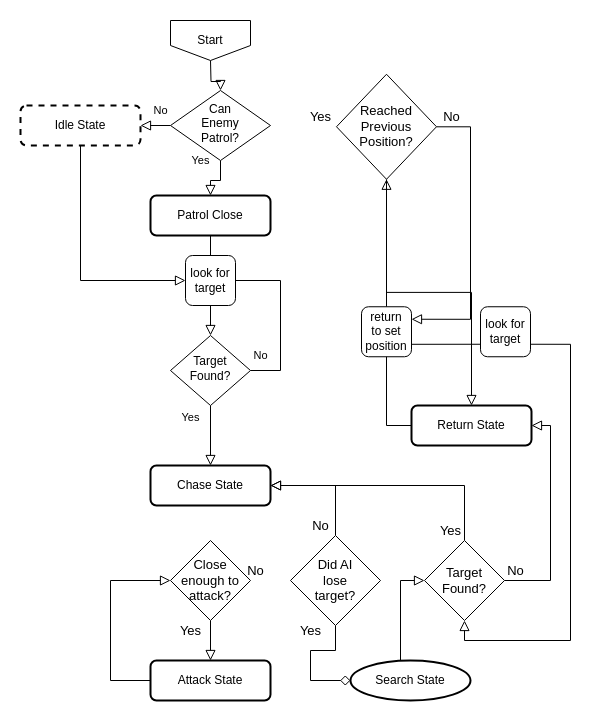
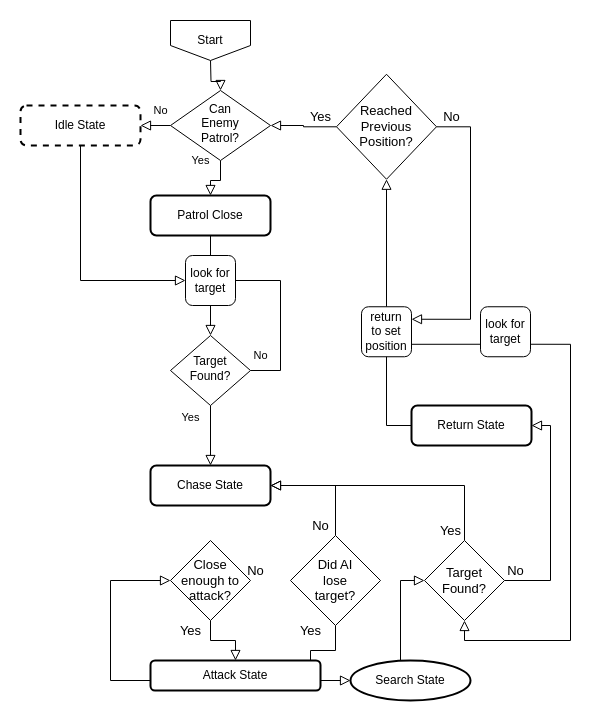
- <mxCell id="26" style="edgeStyle=orthogonalEdgeStyle;rounded=0;orthogonalLoop=1;jettySize=auto;html=1;fontSize=13;endArrow=block;endFill=0;endSize=8;strokeWidth=1;" edge="1" parent="1" source="28" target="25"><mxGeometry relative="1" as="geometry" /></mxCell>
+ <mxCell id="26" style="edgeStyle=orthogonalEdgeStyle;rounded=0;orthogonalLoop=1;jettySize=auto;html=1;entryX=1;entryY=0.5;entryDx=0;entryDy=0;fontSize=13;endArrow=block;endFill=0;endSize=8;strokeWidth=1;" edge="1" parent="1" source="28" target="5"><mxGeometry relative="1" as="geometry" /></mxCell>
- <mxCell id="43" value="Attack State" style="rounded=1;whiteSpace=wrap;html=1;fontSize=12;glass=0;strokeWidth=2;shadow=0;" vertex="1" parent="1"><mxGeometry x="150" y="660" width="120" height="40" as="geometry" /></mxCell>
+ <mxCell id="43" value="Attack State" style="rounded=1;whiteSpace=wrap;html=1;fontSize=12;glass=0;strokeWidth=2;shadow=0;" vertex="1" parent="1"><mxGeometry x="150" y="660" width="170" height="30" as="geometry" /></mxCell>
- <mxCell id="36" value="" style="edgeStyle=orthogonalEdgeStyle;rounded=0;orthogonalLoop=1;jettySize=auto;html=1;fontSize=13;endArrow=diamond;endFill=0;endSize=8;strokeWidth=1;entryX=0;entryY=0.5;entryDx=0;entryDy=0;exitX=0.5;exitY=1;exitDx=0;exitDy=0;exitPerimeter=0;" edge="1" parent="1" source="37" target="23"><mxGeometry relative="1" as="geometry"><Array as="points"><mxPoint x="335" y="650" /><mxPoint x="310" y="650" /><mxPoint x="310" y="680" /></Array></mxGeometry></mxCell>
+ <mxCell id="36" value="" style="edgeStyle=orthogonalEdgeStyle;rounded=0;orthogonalLoop=1;jettySize=auto;html=1;fontSize=13;endArrow=block;endFill=0;endSize=8;strokeWidth=1;entryX=0;entryY=0.5;entryDx=0;entryDy=0;exitX=0.5;exitY=1;exitDx=0;exitDy=0;exitPerimeter=0;" edge="1" parent="1" source="37" target="23"><mxGeometry relative="1" as="geometry"><Array as="points"><mxPoint x="335" y="650" /><mxPoint x="310" y="650" /><mxPoint x="310" y="680" /></Array></mxGeometry></mxCell>
